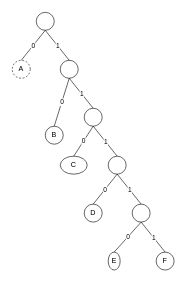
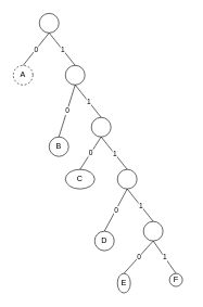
- <mxCell id="5" value="D" style="ellipse;whiteSpace=wrap;html=1;aspect=fixed;" parent="1" vertex="1"><mxGeometry x="140" y="340" width="30" height="30" as="geometry" /></mxCell>
+ <mxCell id="5" value="D" style="ellipse;whiteSpace=wrap;html=1;aspect=fixed;" parent="1" vertex="1"><mxGeometry x="145" y="355" width="30" height="30" as="geometry" /></mxCell>
- <mxCell id="7" value="F" style="ellipse;whiteSpace=wrap;html=1;aspect=fixed;" parent="1" vertex="1"><mxGeometry x="260" y="420" width="30" height="30" as="geometry" /></mxCell>
+ <mxCell id="7" value="F" style="ellipse;whiteSpace=wrap;html=1;aspect=fixed;" parent="1" vertex="1"><mxGeometry x="260" y="420" width="20" height="20" as="geometry" /></mxCell>
